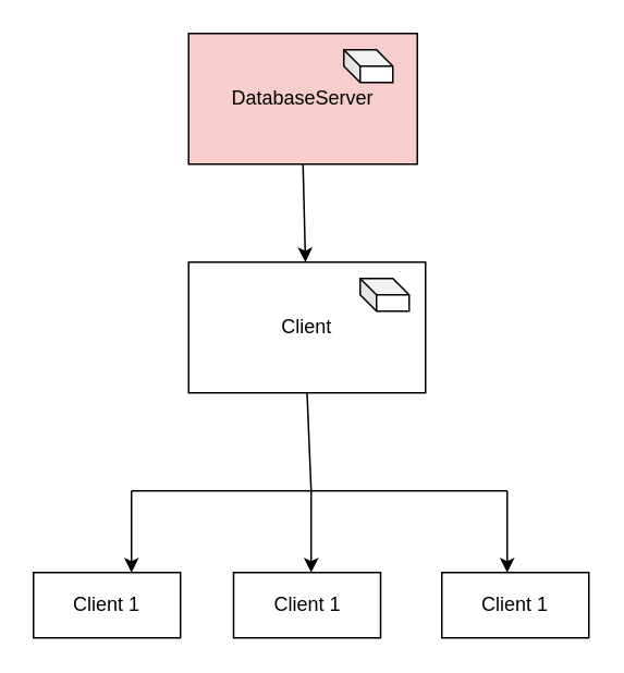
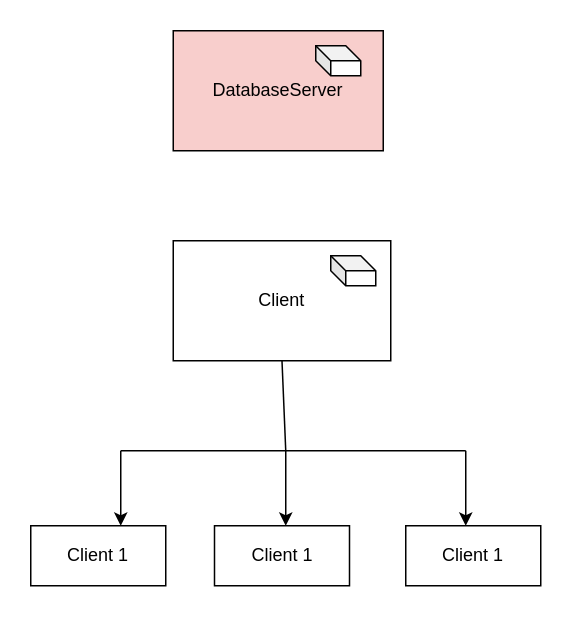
- <mxCell id="6" value="" style="endArrow=classic;html=1;rounded=0;exitX=0.5;exitY=1;exitDx=0;exitDy=0;" edge="1" parent="1" source="2" target="4"><mxGeometry width="50" height="50" relative="1" as="geometry"><mxPoint x="190" y="240" as="sourcePoint" /><mxPoint x="240" y="190" as="targetPoint" /></mxGeometry></mxCell>
